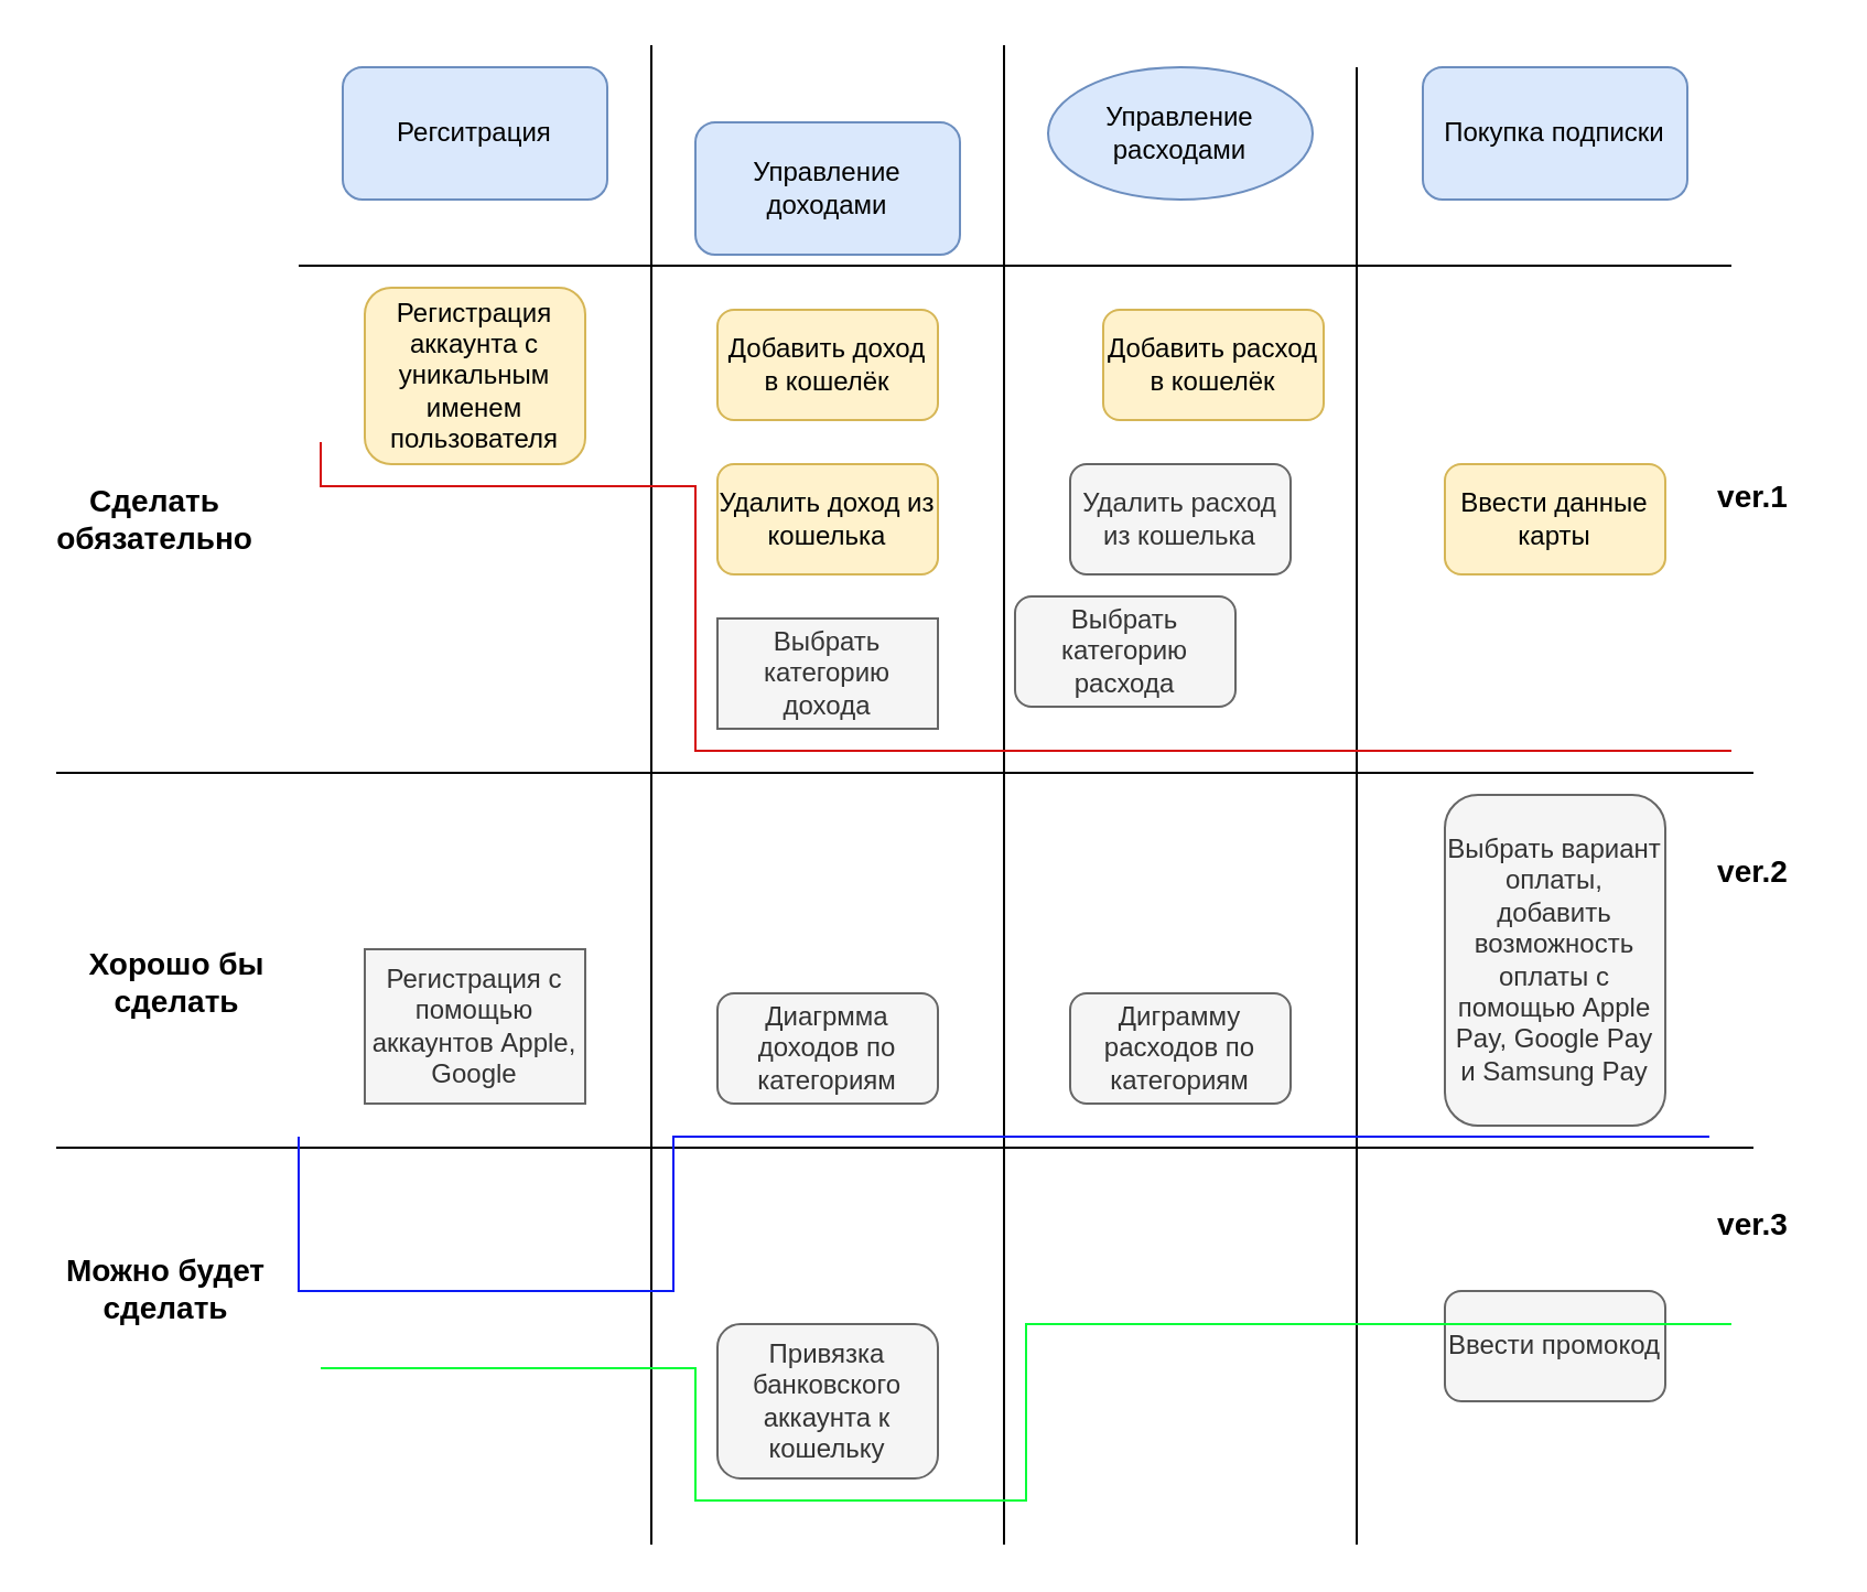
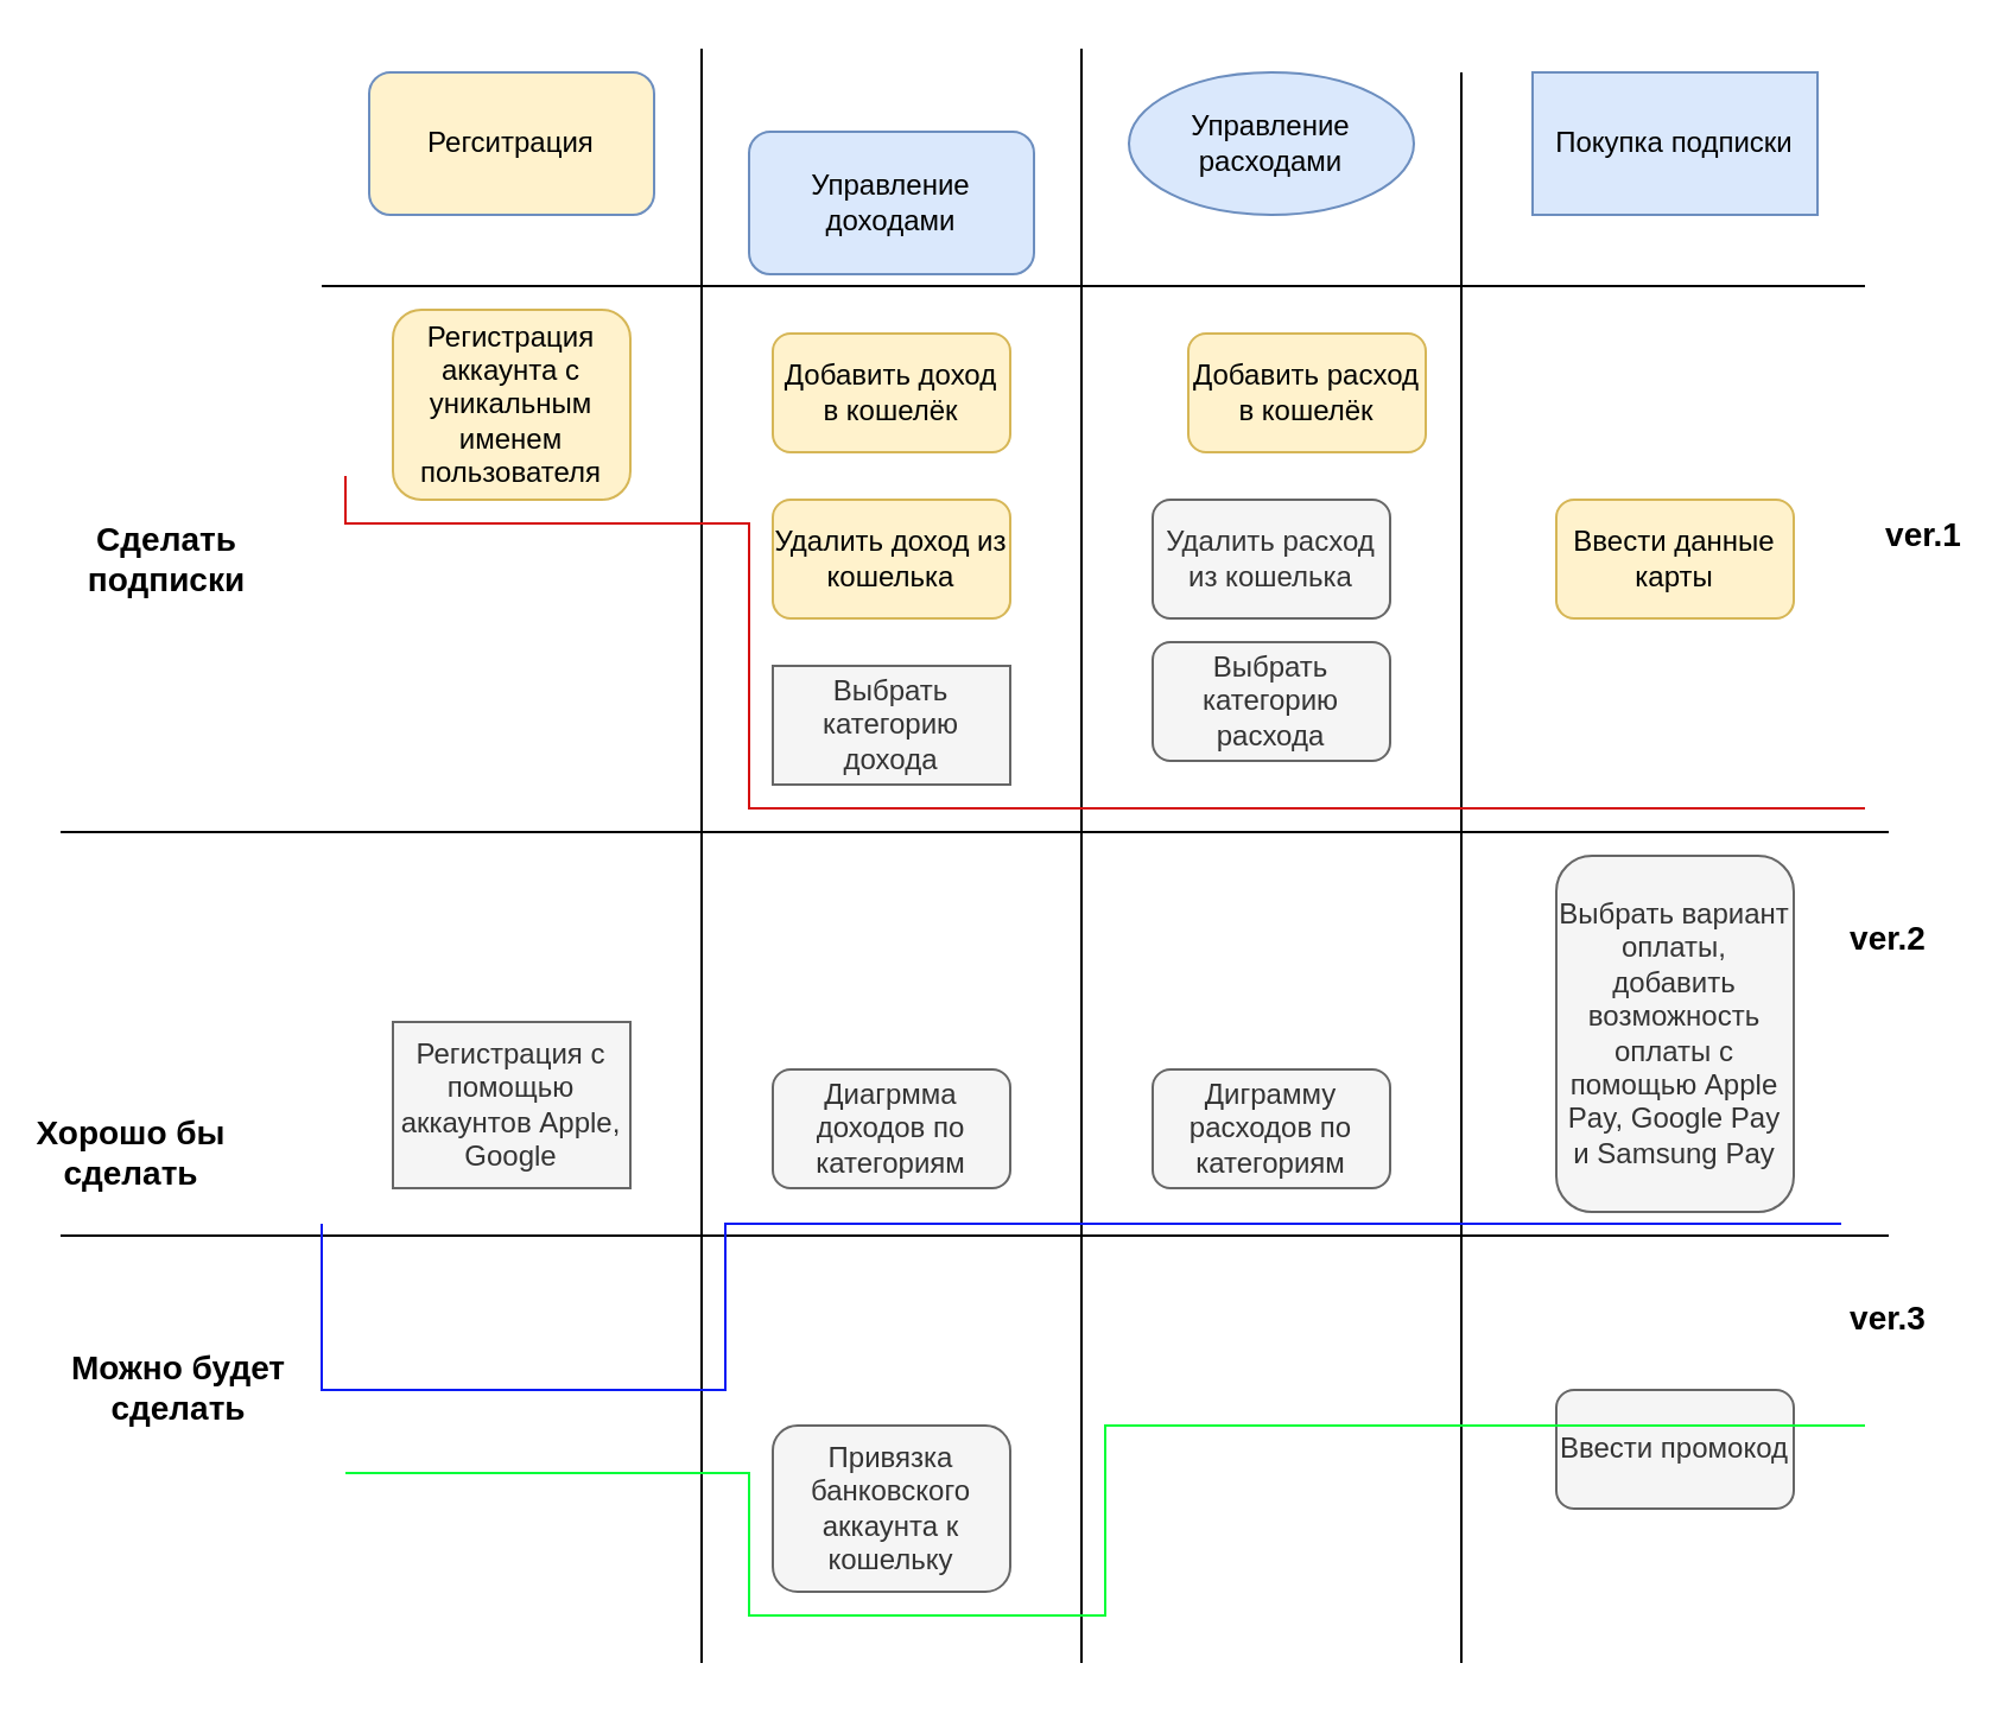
- <mxCell id="2" value="Регситрация" style="rounded=1;whiteSpace=wrap;html=1;fillColor=#dae8fc;strokeColor=#6c8ebf;" parent="1" vertex="1"><mxGeometry x="155" y="30" width="120" height="60" as="geometry" /></mxCell>
+ <mxCell id="2" value="Регситрация" style="rounded=1;whiteSpace=wrap;html=1;fillColor=#fff2cc;strokeColor=#6c8ebf;" parent="1" vertex="1"><mxGeometry x="155" y="30" width="120" height="60" as="geometry" /></mxCell>
- <mxCell id="18" value="Покупка подписки" style="rounded=1;whiteSpace=wrap;html=1;fillColor=#dae8fc;strokeColor=#6c8ebf;" parent="1" vertex="1"><mxGeometry x="645" y="30" width="120" height="60" as="geometry" /></mxCell>
+ <mxCell id="18" value="Покупка подписки" style="whiteSpace=wrap;html=1;fillColor=#dae8fc;strokeColor=#6c8ebf;rounded=0;" parent="1" vertex="1"><mxGeometry x="645" y="30" width="120" height="60" as="geometry" /></mxCell>
- <mxCell id="30" value="&lt;font style=&quot;font-size: 14px;&quot;&gt;&lt;b&gt;ver.1&lt;/b&gt;&lt;/font&gt;" style="text;html=1;strokeColor=none;fillColor=none;align=center;verticalAlign=middle;whiteSpace=wrap;rounded=0;" parent="1" vertex="1"><mxGeometry x="765" y="210" width="60" height="30" as="geometry" /></mxCell>
+ <mxCell id="30" value="&lt;font style=&quot;font-size: 14px;&quot;&gt;&lt;b&gt;ver.1&lt;/b&gt;&lt;/font&gt;" style="text;html=1;strokeColor=none;fillColor=none;align=center;verticalAlign=middle;whiteSpace=wrap;rounded=0;" parent="1" vertex="1"><mxGeometry x="780" y="210" width="60" height="30" as="geometry" /></mxCell>
- <mxCell id="22" value="&lt;font style=&quot;font-size: 14px;&quot;&gt;&lt;b&gt;Сделать обязательно&lt;/b&gt;&lt;/font&gt;" style="text;html=1;strokeColor=none;fillColor=none;align=center;verticalAlign=middle;whiteSpace=wrap;rounded=0;" parent="1" vertex="1"><mxGeometry x="25" y="220" width="90" height="30" as="geometry" /></mxCell>
+ <mxCell id="22" value="&lt;font style=&quot;font-size: 14px;&quot;&gt;&lt;b&gt;Сделать подписки&lt;/b&gt;&lt;/font&gt;" style="text;html=1;strokeColor=none;fillColor=none;align=center;verticalAlign=middle;whiteSpace=wrap;rounded=0;" parent="1" vertex="1"><mxGeometry x="25" y="220" width="90" height="30" as="geometry" /></mxCell>
- <mxCell id="33" value="Выбрать категорию расхода" style="rounded=1;whiteSpace=wrap;html=1;fillColor=#f5f5f5;strokeColor=#666666;fontColor=#333333;" vertex="1" parent="1"><mxGeometry x="460" y="270" width="100" height="50" as="geometry" /></mxCell>
+ <mxCell id="33" value="Выбрать категорию расхода" style="rounded=1;whiteSpace=wrap;html=1;fillColor=#f5f5f5;strokeColor=#666666;fontColor=#333333;" vertex="1" parent="1"><mxGeometry x="485" y="270" width="100" height="50" as="geometry" /></mxCell>
- <mxCell id="23" value="&lt;font style=&quot;font-size: 14px;&quot;&gt;&lt;b&gt;Хорошо бы сделать&lt;/b&gt;&lt;/font&gt;" style="text;html=1;strokeColor=none;fillColor=none;align=center;verticalAlign=middle;whiteSpace=wrap;rounded=0;" parent="1" vertex="1"><mxGeometry x="30" y="430" width="100" height="30" as="geometry" /></mxCell>
+ <mxCell id="23" value="&lt;font style=&quot;font-size: 14px;&quot;&gt;&lt;b&gt;Хорошо бы сделать&lt;/b&gt;&lt;/font&gt;" style="text;html=1;strokeColor=none;fillColor=none;align=center;verticalAlign=middle;whiteSpace=wrap;rounded=0;" parent="1" vertex="1"><mxGeometry x="5" y="470" width="100" height="30" as="geometry" /></mxCell>
